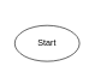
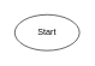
- <mxCell id="2" value="Start" style="ellipse;whiteSpace=wrap;html=1;" vertex="1" parent="1"><mxGeometry x="20" y="35" width="90" height="50" as="geometry" /></mxCell>
+ <mxCell id="2" value="Start" style="ellipse;whiteSpace=wrap;html=1;" vertex="1" parent="1"><mxGeometry x="20" y="20" width="90" height="50" as="geometry" /></mxCell>
